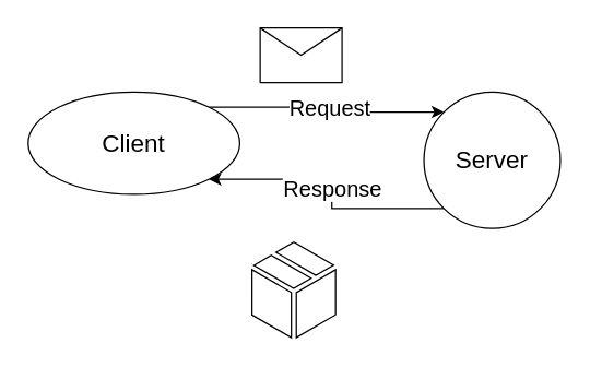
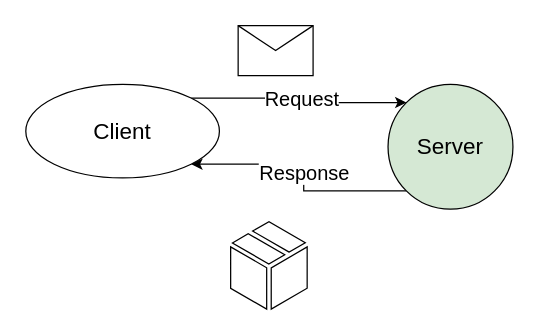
- <mxCell id="7" value="Server" style="ellipse;whiteSpace=wrap;html=1;aspect=fixed;fontSize=18;" vertex="1" parent="1"><mxGeometry x="310" y="67" width="100" height="100" as="geometry" /></mxCell>
+ <mxCell id="7" value="Server" style="ellipse;whiteSpace=wrap;html=1;aspect=fixed;fontSize=18;fillColor=#d5e8d4;" vertex="1" parent="1"><mxGeometry x="310" y="67" width="100" height="100" as="geometry" /></mxCell>
